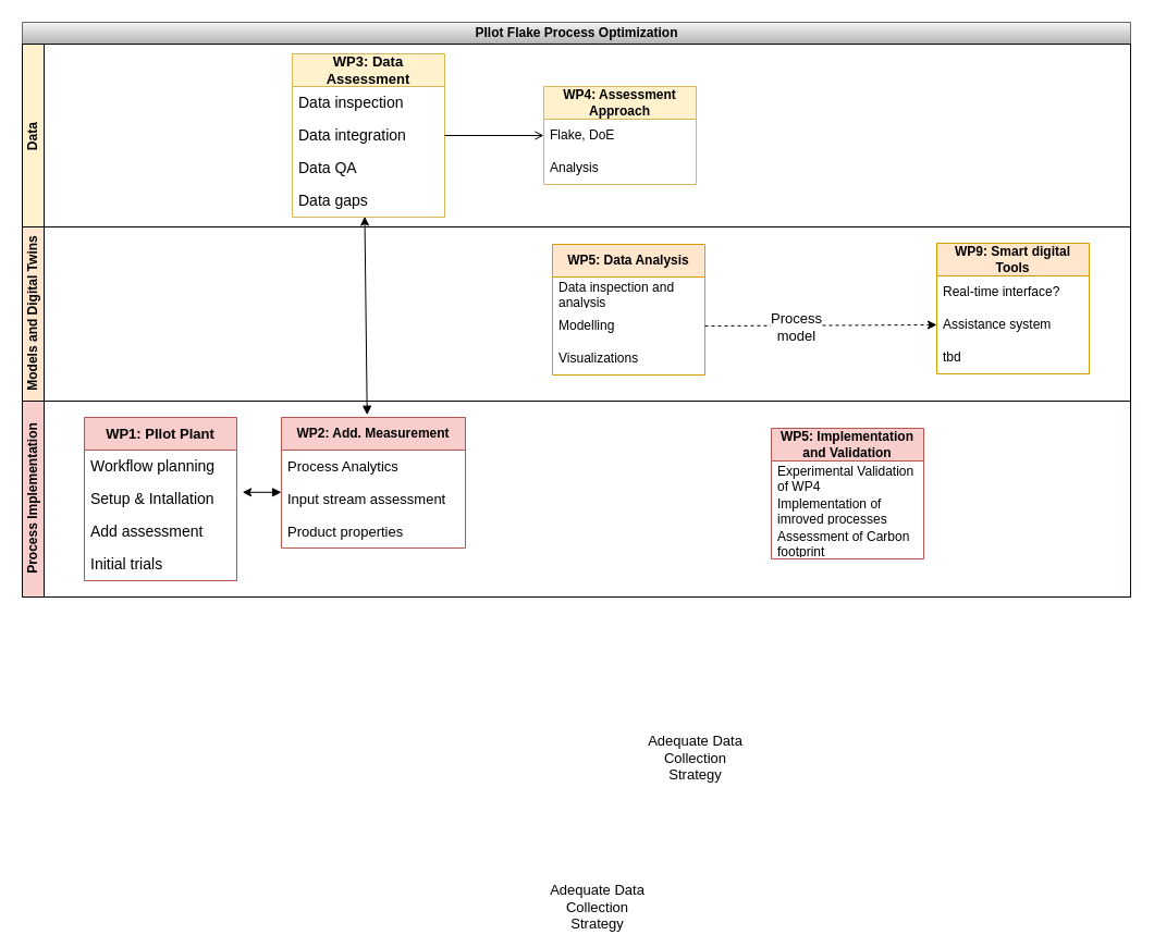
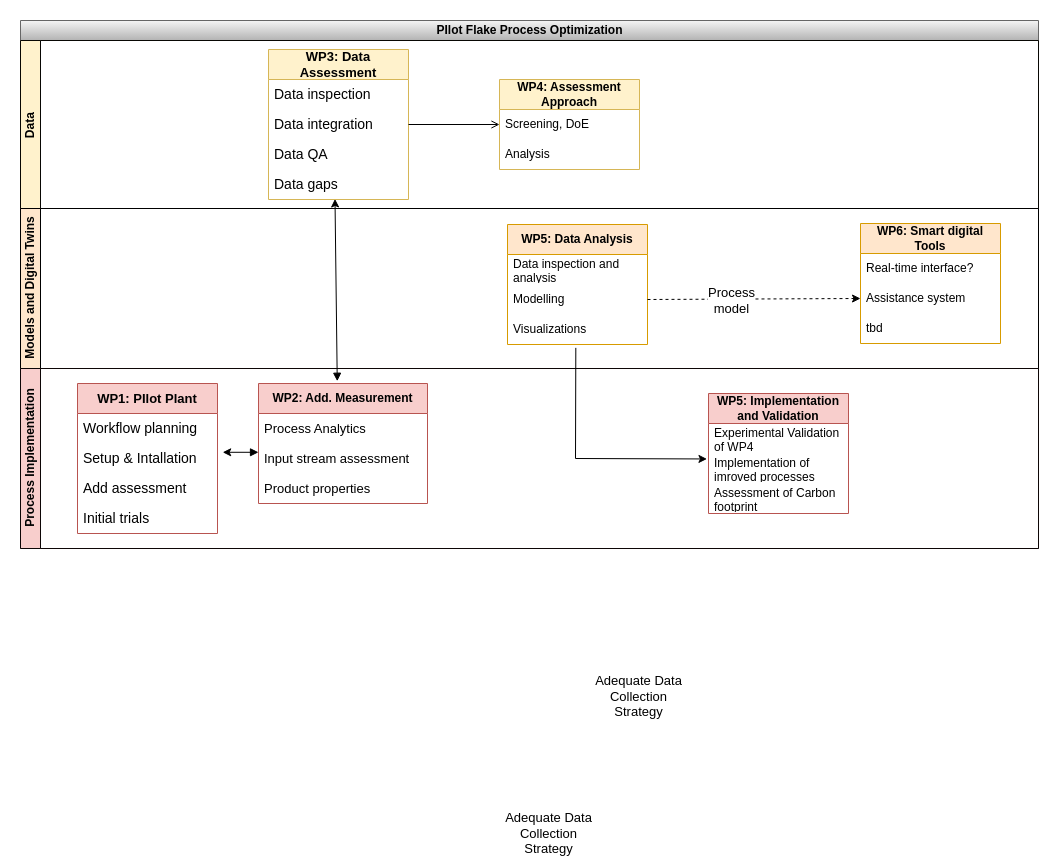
- <mxCell id="5" value="Flake, DoE" style="text;strokeColor=none;fillColor=none;align=left;verticalAlign=middle;spacingLeft=4;spacingRight=4;overflow=hidden;points=[[0,0.5],[1,0.5]];portConstraint=eastwest;rotatable=0;whiteSpace=wrap;html=1;" parent="4" vertex="1"><mxGeometry y="30" width="140" height="30" as="geometry" /></mxCell>
+ <mxCell id="5" value="Screening, DoE" style="text;strokeColor=none;fillColor=none;align=left;verticalAlign=middle;spacingLeft=4;spacingRight=4;overflow=hidden;points=[[0,0.5],[1,0.5]];portConstraint=eastwest;rotatable=0;whiteSpace=wrap;html=1;" parent="4" vertex="1"><mxGeometry y="30" width="140" height="30" as="geometry" /></mxCell>
- <mxCell id="14" value="&lt;b&gt;WP9: Smart digital Tools&lt;/b&gt;" style="swimlane;fontStyle=0;childLayout=stackLayout;horizontal=1;startSize=30;horizontalStack=0;resizeParent=1;resizeParentMax=0;resizeLast=0;collapsible=1;marginBottom=0;whiteSpace=wrap;html=1;fillColor=#ffe6cc;strokeColor=#d79b00;" parent="13" vertex="1"><mxGeometry x="840" y="15" width="140" height="120" as="geometry" /></mxCell>
+ <mxCell id="14" value="&lt;b&gt;WP6: Smart digital Tools&lt;/b&gt;" style="swimlane;fontStyle=0;childLayout=stackLayout;horizontal=1;startSize=30;horizontalStack=0;resizeParent=1;resizeParentMax=0;resizeLast=0;collapsible=1;marginBottom=0;whiteSpace=wrap;html=1;fillColor=#ffe6cc;strokeColor=#d79b00;" parent="13" vertex="1"><mxGeometry x="840" y="15" width="140" height="120" as="geometry" /></mxCell>
+ <mxCell id="42" value="" style="endArrow=classic;html=1;rounded=0;exitX=0.488;exitY=1.112;exitDx=0;exitDy=0;exitPerimeter=0;entryX=-0.011;entryY=0.182;entryDx=0;entryDy=0;entryPerimeter=0;" edge="1" parent="2" source="21" target="27"><mxGeometry width="50" height="50" relative="1" as="geometry"><mxPoint x="680" y="370" as="sourcePoint" /><mxPoint x="730" y="320" as="targetPoint" /><Array as="points"><mxPoint x="555" y="438" /></Array></mxGeometry></mxCell>
